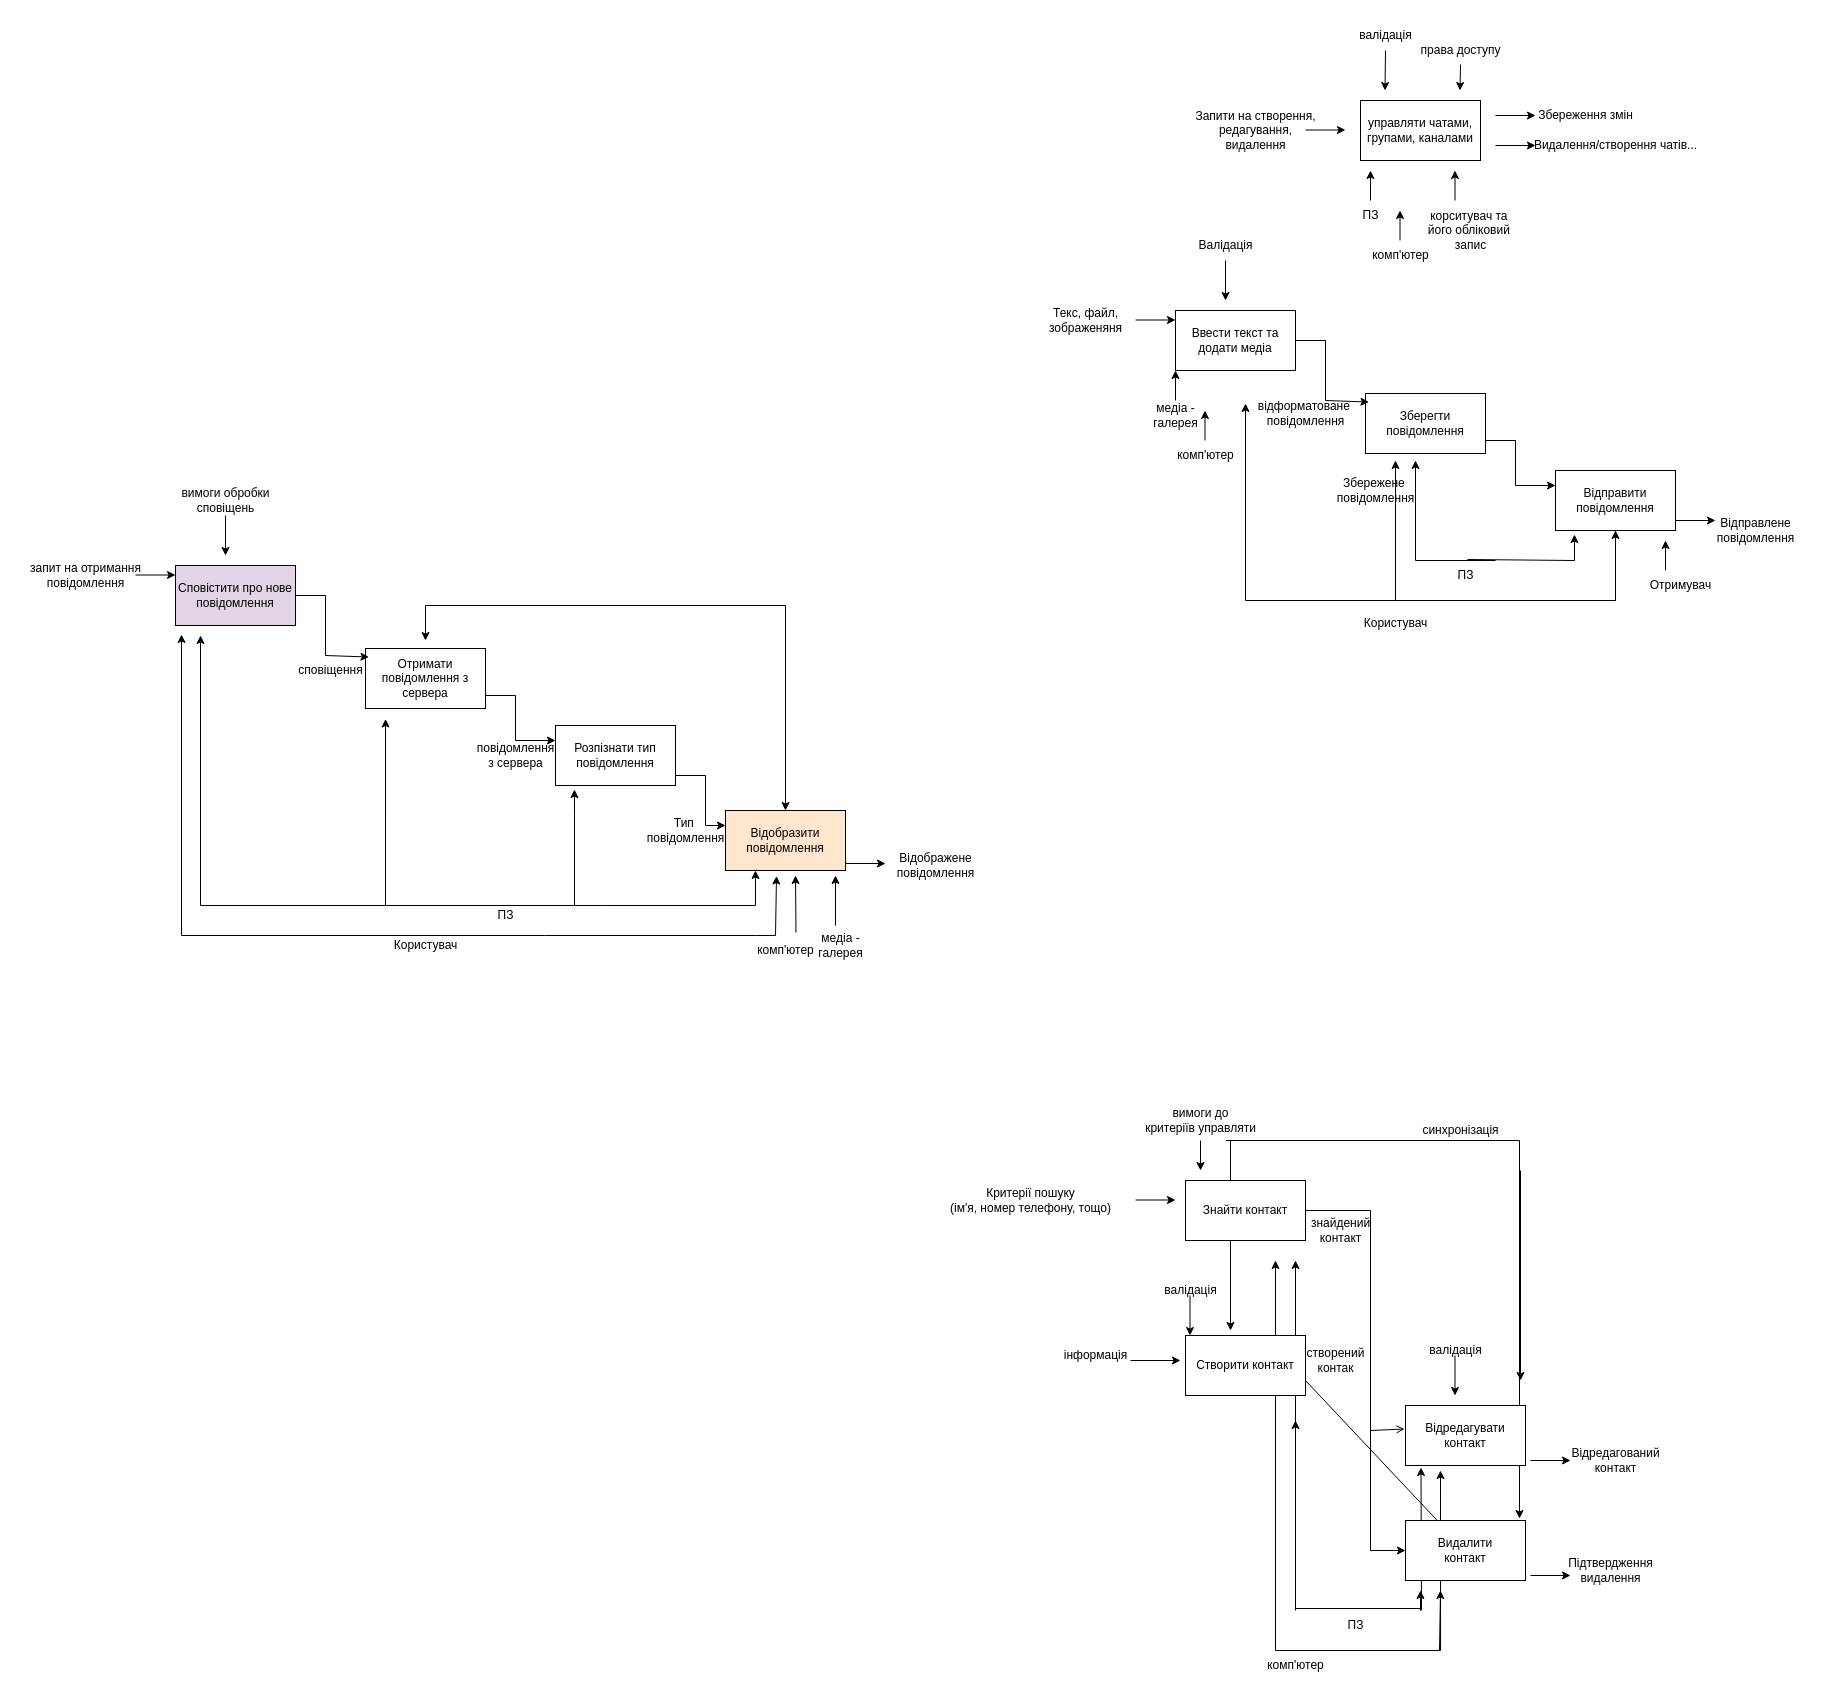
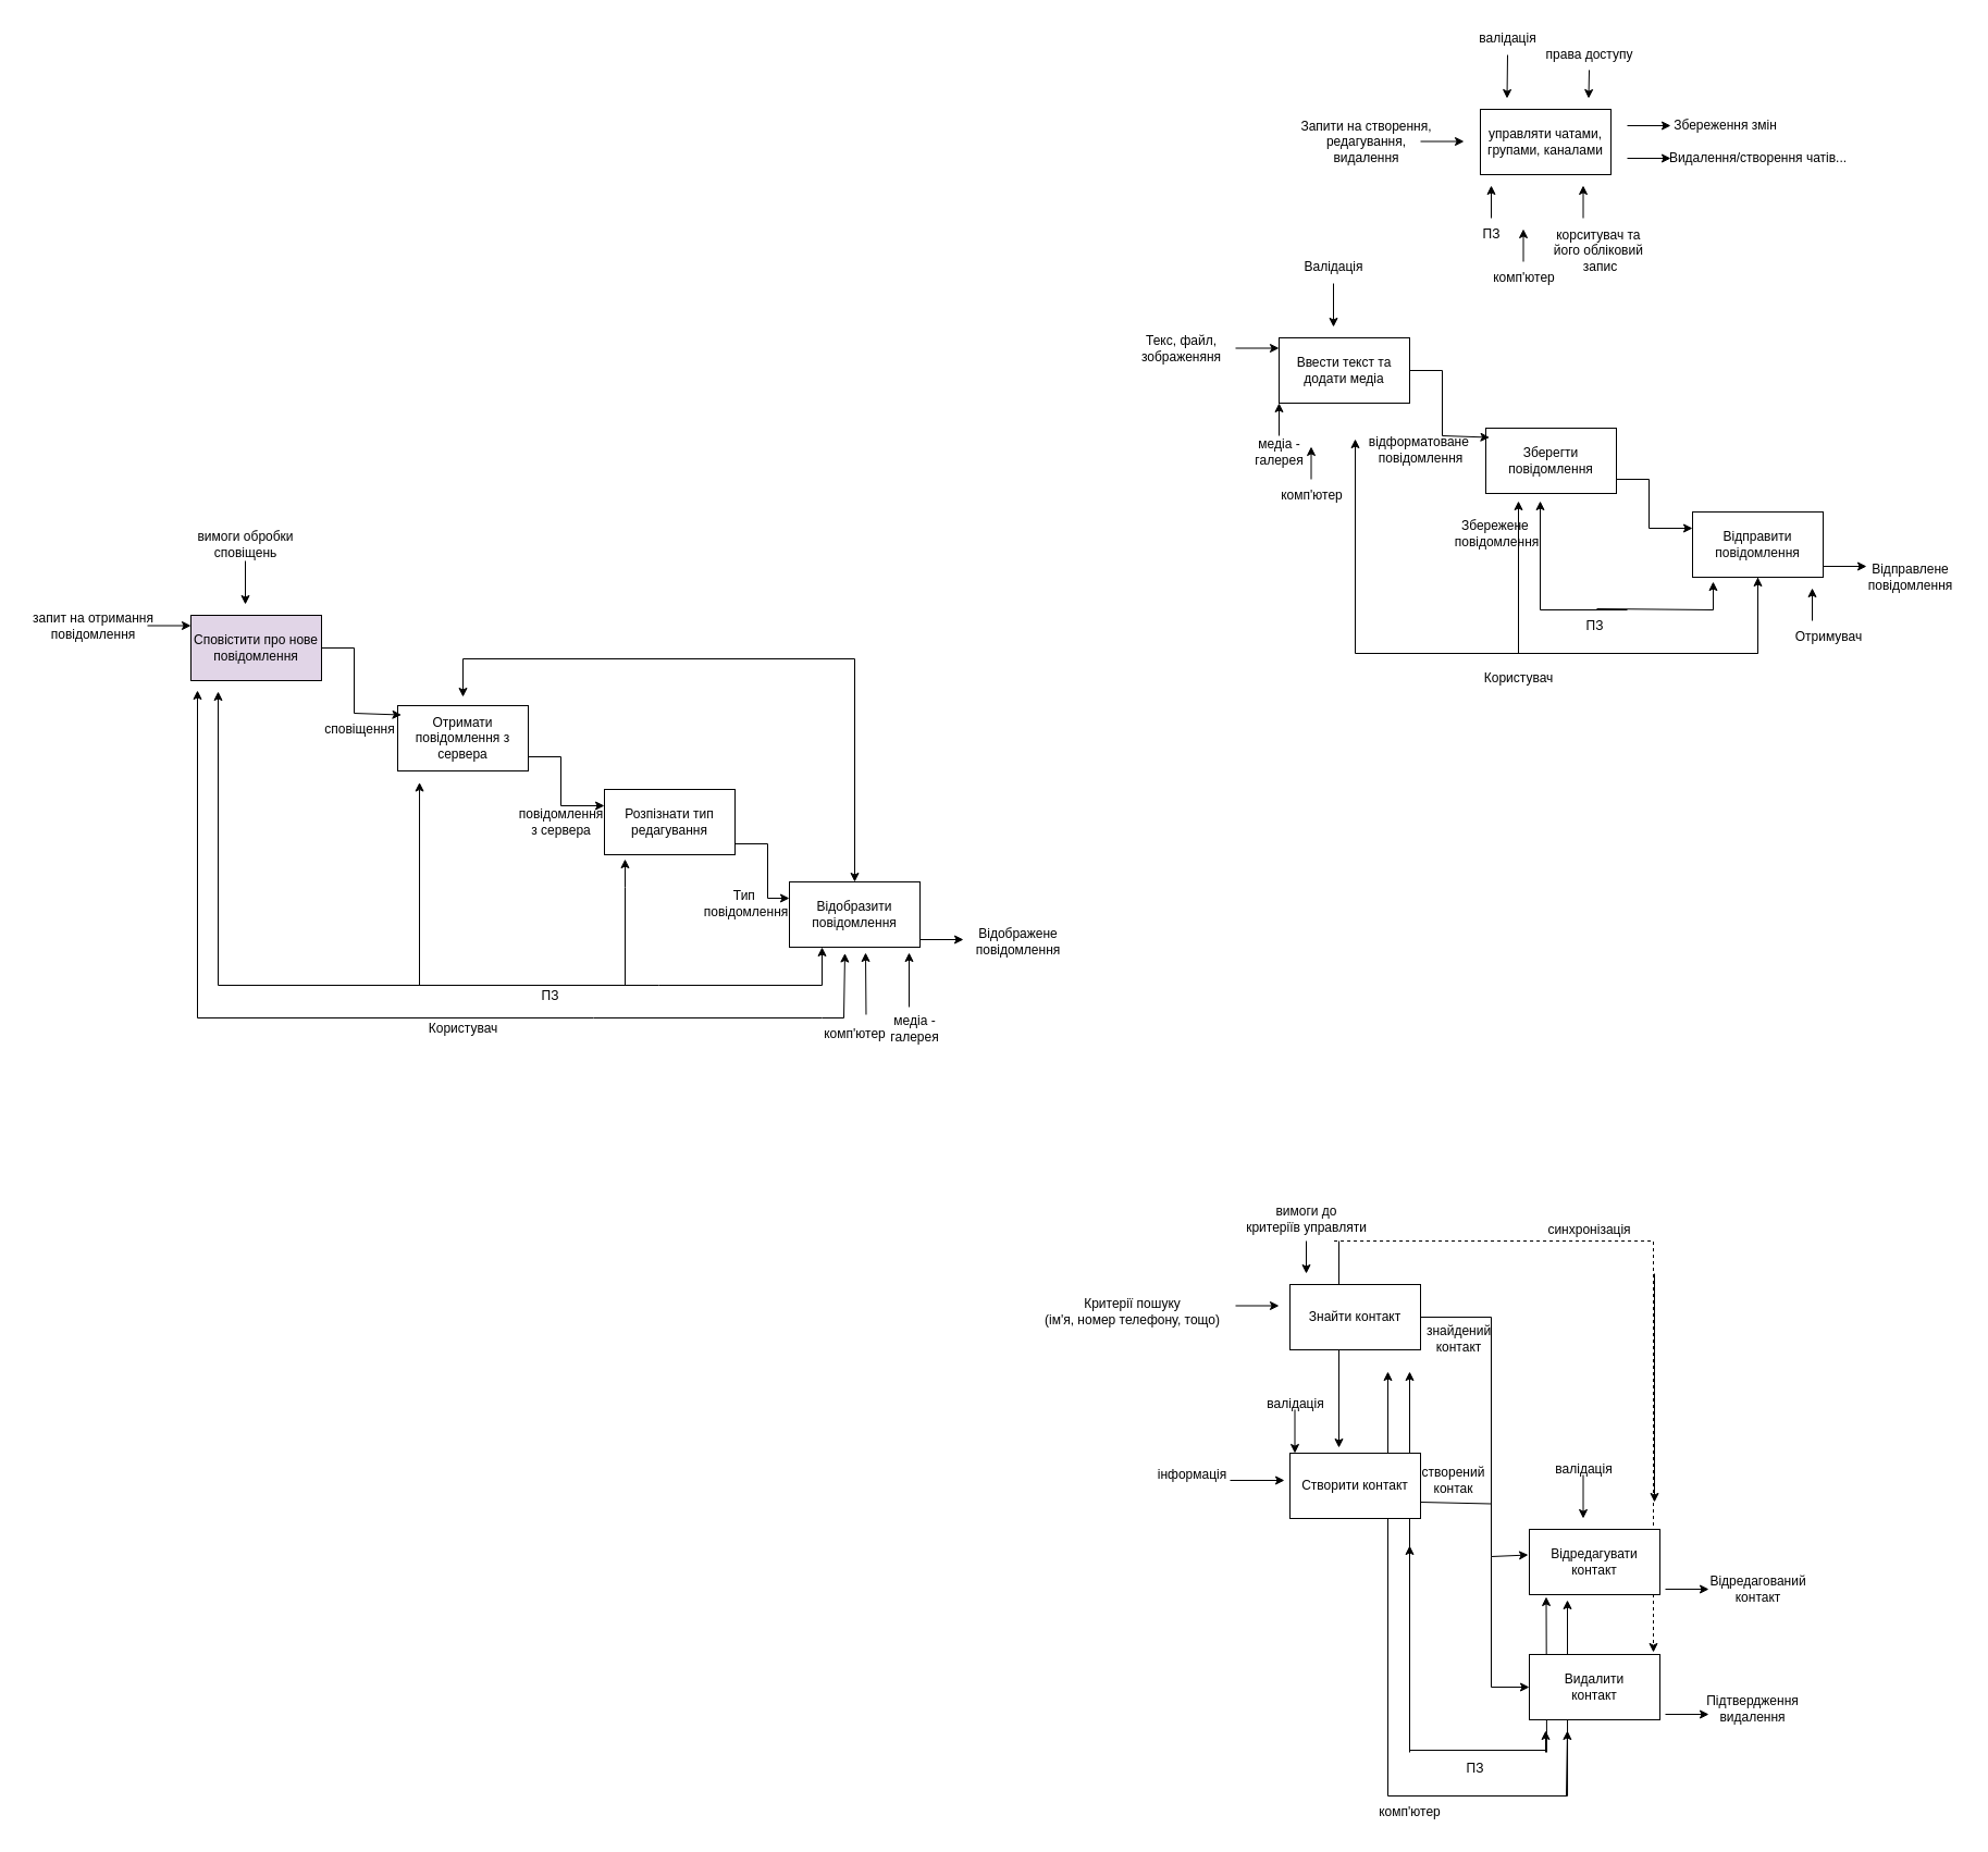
- <mxCell id="50" value="Розпізнати тип повідомлення" style="rounded=0;whiteSpace=wrap;html=1;" vertex="1" parent="1"><mxGeometry x="555" y="725" width="120" height="60" as="geometry" /></mxCell>
+ <mxCell id="50" value="Розпізнати тип редагування" style="rounded=0;whiteSpace=wrap;html=1;" vertex="1" parent="1"><mxGeometry x="555" y="725" width="120" height="60" as="geometry" /></mxCell>
- <mxCell id="69" value="Відобразити повідомлення" style="rounded=0;whiteSpace=wrap;html=1;fillColor=#ffe6cc;" vertex="1" parent="1"><mxGeometry x="725" y="810" width="120" height="60" as="geometry" /></mxCell>
+ <mxCell id="69" value="Відобразити повідомлення" style="rounded=0;whiteSpace=wrap;html=1;" vertex="1" parent="1"><mxGeometry x="725" y="810" width="120" height="60" as="geometry" /></mxCell>
- <mxCell id="3" value="" style="endArrow=classic;html=1;rounded=0;entryX=0.95;entryY=-0.033;entryDx=0;entryDy=0;entryPerimeter=0;exitX=0.713;exitY=1;exitDx=0;exitDy=0;exitPerimeter=0;" edge="1" parent="1" source="108" target="98"><mxGeometry width="50" height="50" relative="1" as="geometry"><mxPoint x="1460" y="1170" as="sourcePoint" /><mxPoint x="1550" y="1140" as="targetPoint" /><Array as="points"><mxPoint x="1519" y="1140" /></Array></mxGeometry></mxCell>
+ <mxCell id="3" value="" style="endArrow=classic;html=1;rounded=0;entryX=0.95;entryY=-0.033;entryDx=0;entryDy=0;entryPerimeter=0;exitX=0.713;exitY=1;exitDx=0;exitDy=0;exitPerimeter=0;dashed=1;" edge="1" parent="1" source="108" target="98"><mxGeometry width="50" height="50" relative="1" as="geometry"><mxPoint x="1460" y="1170" as="sourcePoint" /><mxPoint x="1550" y="1140" as="targetPoint" /><Array as="points"><mxPoint x="1519" y="1140" /></Array></mxGeometry></mxCell>
- <mxCell id="81" value="Критерії пошуку &lt;br&gt;(ім'я, номер телефону, тощо)" style="text;html=1;align=center;verticalAlign=middle;resizable=0;points=[];autosize=1;strokeColor=none;fillColor=none;" vertex="1" parent="1"><mxGeometry x="940" y="1180" width="180" height="40" as="geometry" /></mxCell>
+ <mxCell id="81" value="Критерії пошуку &lt;br&gt;(ім'я, номер телефону, тощо)" style="text;html=1;align=center;verticalAlign=middle;resizable=0;points=[];autosize=1;strokeColor=none;fillColor=none;" vertex="1" parent="1"><mxGeometry x="950" y="1185" width="180" height="40" as="geometry" /></mxCell>
- <mxCell id="82" value="" style="endArrow=open;html=1;rounded=0;entryX=-0.008;entryY=0.392;entryDx=0;entryDy=0;exitX=1;exitY=0.5;exitDx=0;exitDy=0;entryPerimeter=0;" edge="1" parent="1" target="79" source="78"><mxGeometry width="50" height="50" relative="1" as="geometry"><mxPoint x="1310" y="1325" as="sourcePoint" /><mxPoint x="1360" y="1275" as="targetPoint" /><Array as="points"><mxPoint x="1370" y="1210" /><mxPoint x="1370" y="1430" /></Array></mxGeometry></mxCell>
+ <mxCell id="82" value="" style="endArrow=classic;html=1;rounded=0;entryX=-0.008;entryY=0.392;entryDx=0;entryDy=0;exitX=1;exitY=0.5;exitDx=0;exitDy=0;entryPerimeter=0;" edge="1" parent="1" target="79" source="78"><mxGeometry width="50" height="50" relative="1" as="geometry"><mxPoint x="1310" y="1325" as="sourcePoint" /><mxPoint x="1360" y="1275" as="targetPoint" /><Array as="points"><mxPoint x="1370" y="1210" /><mxPoint x="1370" y="1430" /></Array></mxGeometry></mxCell>
- <mxCell id="97" value="" style="endArrow=none;html=1;rounded=0;exitX=1;exitY=0.75;exitDx=0;exitDy=0;" edge="1" parent="1" source="93" target="98"><mxGeometry width="50" height="50" relative="1" as="geometry"><mxPoint x="1310" y="1380" as="sourcePoint" /><mxPoint x="1350" y="1330" as="targetPoint" /></mxGeometry></mxCell>
+ <mxCell id="97" value="" style="endArrow=none;html=1;rounded=0;entryX=0.944;entryY=1.038;entryDx=0;entryDy=0;entryPerimeter=0;exitX=1;exitY=0.75;exitDx=0;exitDy=0;" edge="1" parent="1" source="93" target="96"><mxGeometry width="50" height="50" relative="1" as="geometry"><mxPoint x="1310" y="1380" as="sourcePoint" /><mxPoint x="1350" y="1330" as="targetPoint" /></mxGeometry></mxCell>
